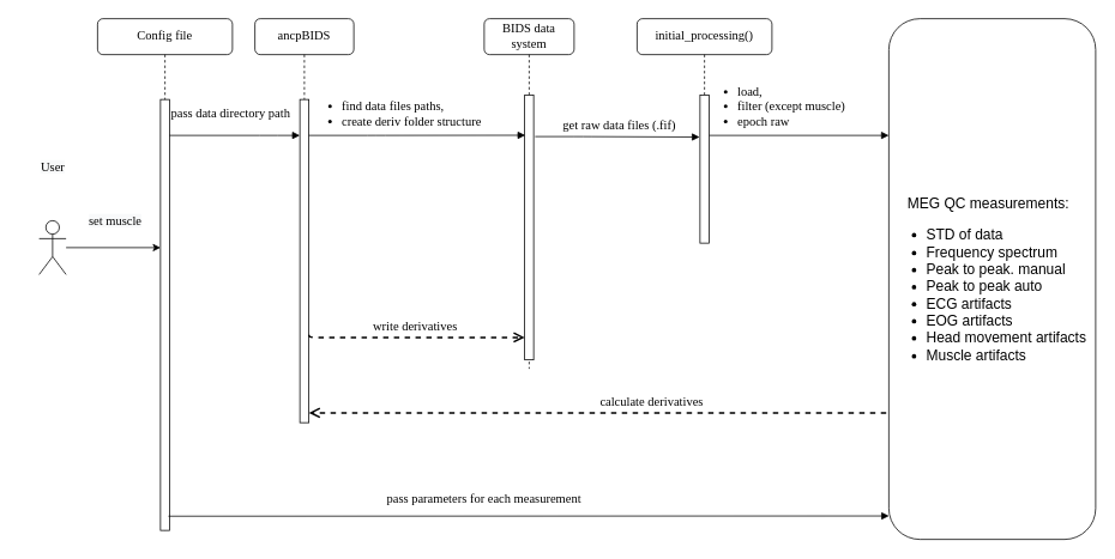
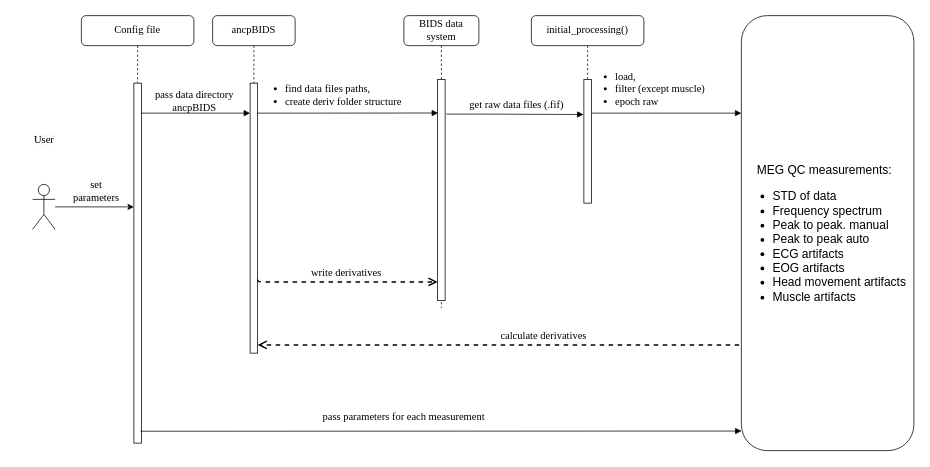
- <mxCell id="8" value="&lt;div style=&quot;text-align: center; font-size: 14px;&quot;&gt;&lt;span style=&quot;background-color: initial; font-size: 14px;&quot;&gt;&lt;font face=&quot;Verdana&quot; style=&quot;font-size: 14px;&quot;&gt;pass data directory path&lt;/font&gt;&lt;/span&gt;&lt;/div&gt;" style="text;whiteSpace=wrap;html=1;fontSize=14;" parent="6" vertex="1"><mxGeometry x="80" y="90" width="140" height="50" as="geometry" /></mxCell>
+ <mxCell id="8" value="&lt;div style=&quot;text-align: center; font-size: 14px;&quot;&gt;&lt;span style=&quot;background-color: initial; font-size: 14px;&quot;&gt;&lt;font face=&quot;Verdana&quot; style=&quot;font-size: 14px;&quot;&gt;pass data directory ancpBIDS&lt;/font&gt;&lt;/span&gt;&lt;/div&gt;" style="text;whiteSpace=wrap;html=1;fontSize=14;" parent="6" vertex="1"><mxGeometry x="80" y="90" width="140" height="50" as="geometry" /></mxCell>
- <mxCell id="9" value="&lt;span style=&quot;color: rgb(0, 0, 0); font-family: Verdana; font-size: 14px; font-style: normal; font-variant-ligatures: normal; font-variant-caps: normal; font-weight: 400; letter-spacing: normal; orphans: 2; text-indent: 0px; text-transform: none; widows: 2; word-spacing: 0px; -webkit-text-stroke-width: 0px; background-color: rgb(248, 249, 250); text-decoration-thickness: initial; text-decoration-style: initial; text-decoration-color: initial; float: none; display: inline !important;&quot;&gt;set muscle&lt;/span&gt;" style="text;whiteSpace=wrap;html=1;align=center;fontSize=14;" parent="6" vertex="1"><mxGeometry x="-20" y="210" width="80" height="40" as="geometry" /></mxCell>
+ <mxCell id="9" value="&lt;span style=&quot;color: rgb(0, 0, 0); font-family: Verdana; font-size: 14px; font-style: normal; font-variant-ligatures: normal; font-variant-caps: normal; font-weight: 400; letter-spacing: normal; orphans: 2; text-indent: 0px; text-transform: none; widows: 2; word-spacing: 0px; -webkit-text-stroke-width: 0px; background-color: rgb(248, 249, 250); text-decoration-thickness: initial; text-decoration-style: initial; text-decoration-color: initial; float: none; display: inline !important;&quot;&gt;set parameters&lt;/span&gt;" style="text;whiteSpace=wrap;html=1;align=center;fontSize=14;" parent="6" vertex="1"><mxGeometry x="-20" y="210" width="80" height="40" as="geometry" /></mxCell>
